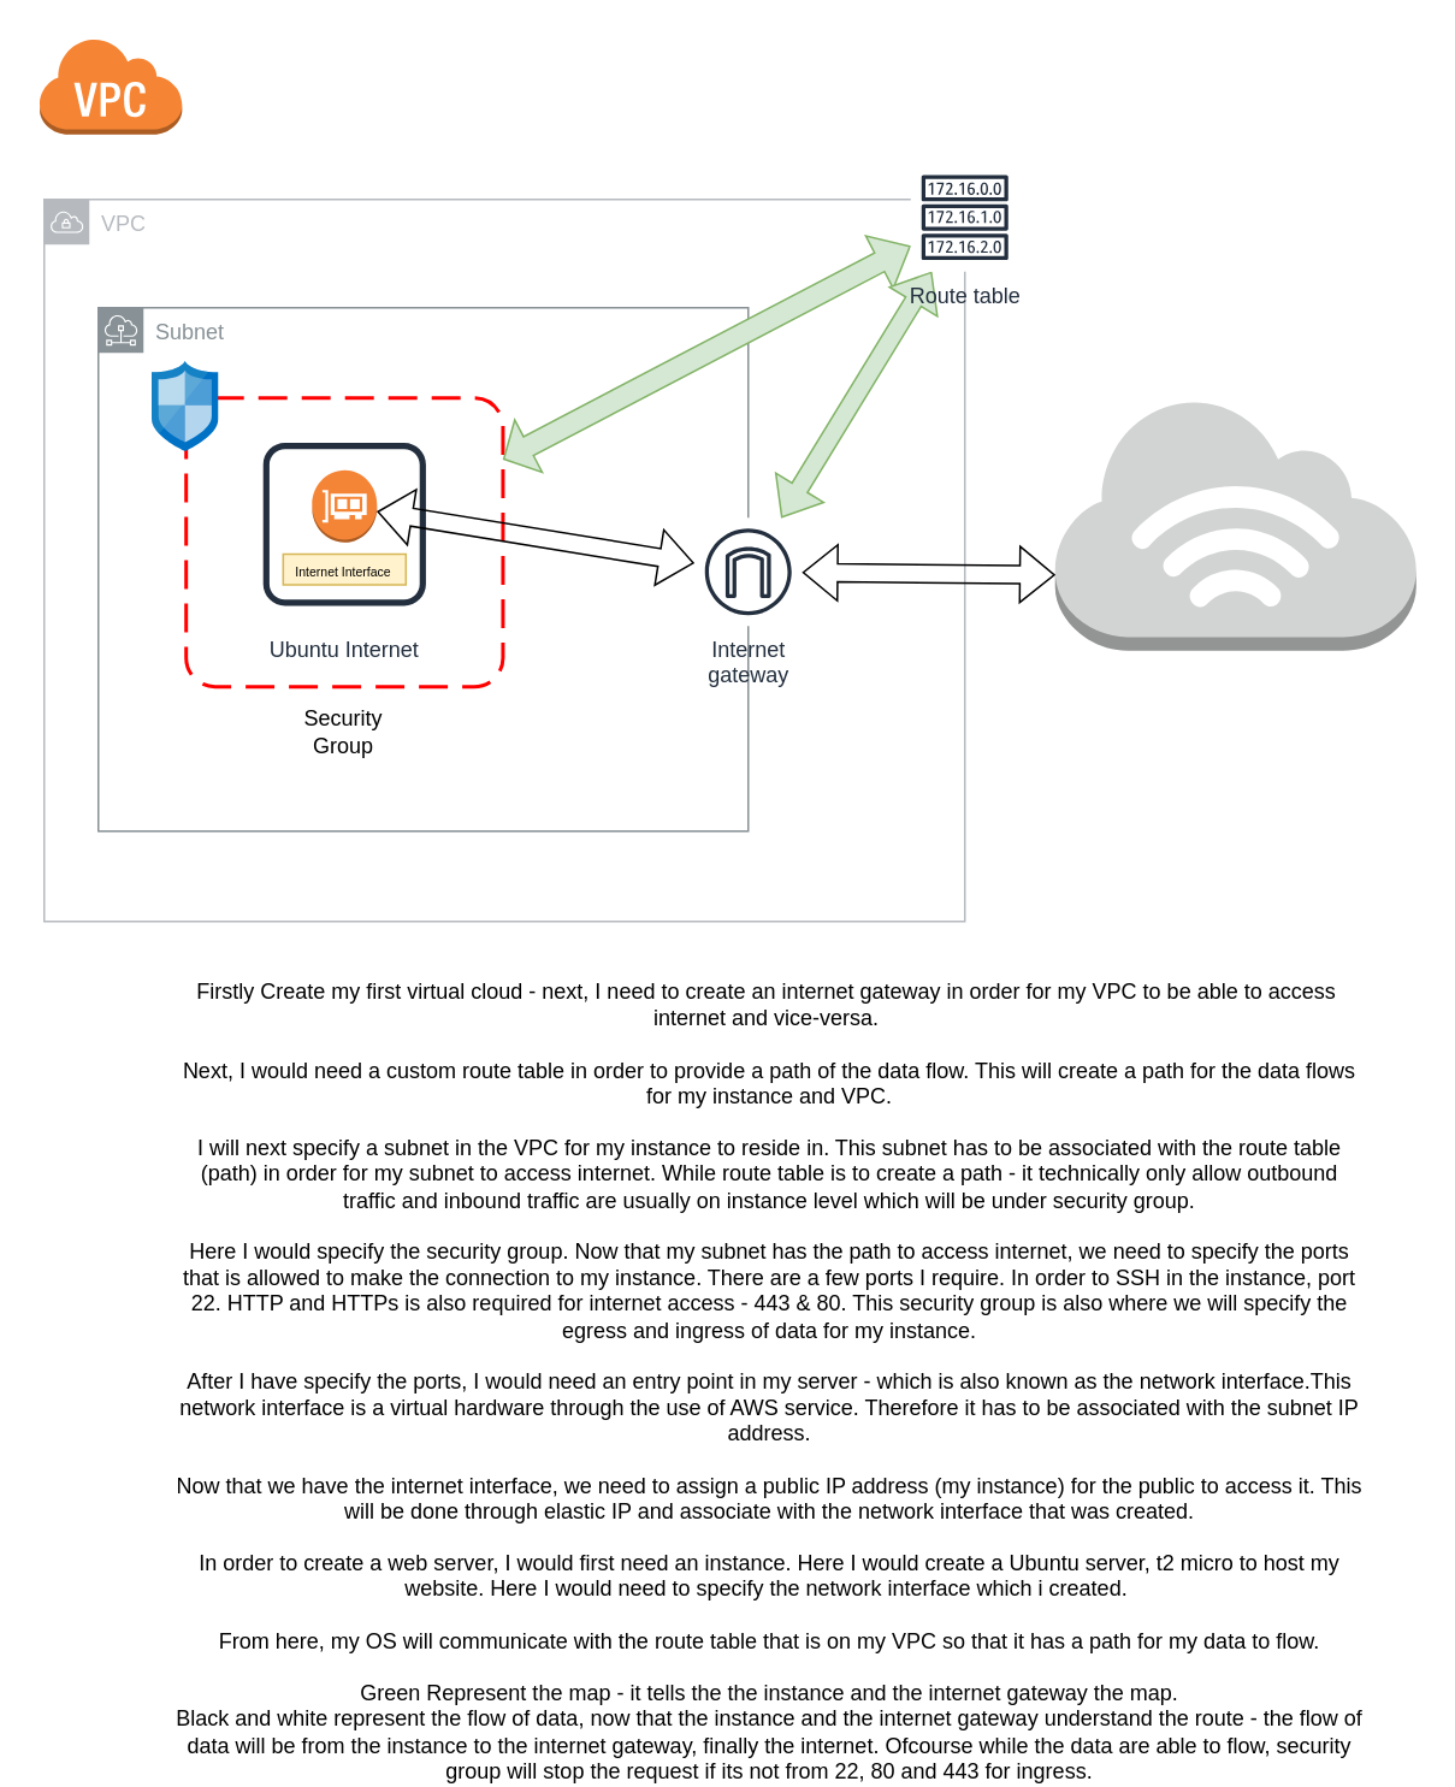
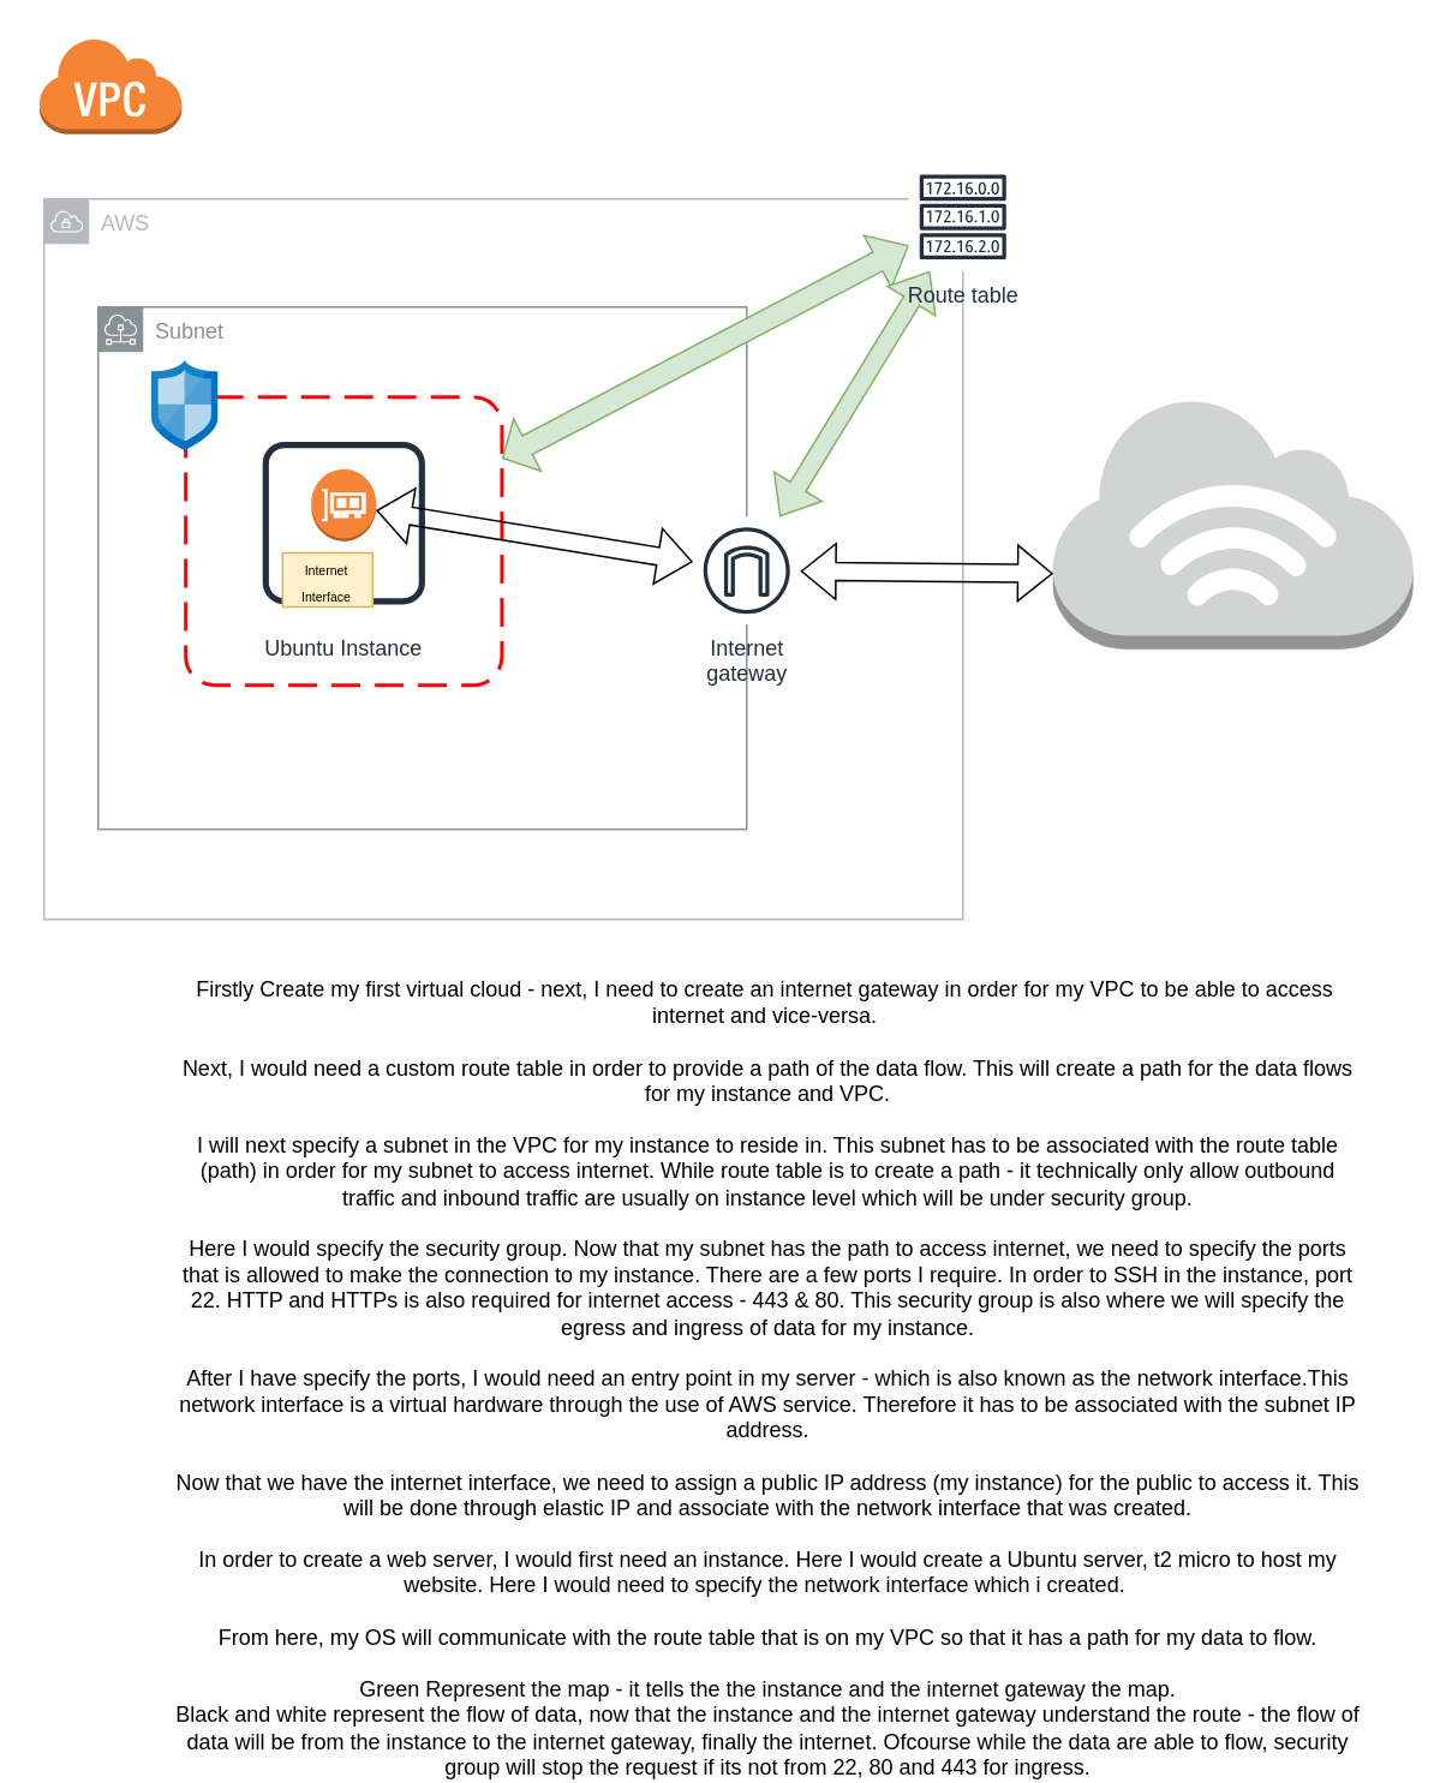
- <mxCell id="2" value="VPC" style="sketch=0;outlineConnect=0;gradientColor=none;html=1;whiteSpace=wrap;fontSize=12;fontStyle=0;shape=mxgraph.aws4.group;grIcon=mxgraph.aws4.group_vpc;strokeColor=#B6BABF;fillColor=none;verticalAlign=top;align=left;spacingLeft=30;fontColor=#B6BABF;dashed=0;" parent="1" vertex="1"><mxGeometry x="24" y="110" width="510" height="400" as="geometry" /></mxCell>
+ <mxCell id="2" value="AWS" style="sketch=0;outlineConnect=0;gradientColor=none;html=1;whiteSpace=wrap;fontSize=12;fontStyle=0;shape=mxgraph.aws4.group;grIcon=mxgraph.aws4.group_vpc;strokeColor=#B6BABF;fillColor=none;verticalAlign=top;align=left;spacingLeft=30;fontColor=#B6BABF;dashed=0;" parent="1" vertex="1"><mxGeometry x="24" y="110" width="510" height="400" as="geometry" /></mxCell>
- <mxCell id="14" value="&lt;font style=&quot;font-size: 7px;&quot;&gt;Internet Interface&lt;/font&gt;" style="text;align=center;html=1;verticalAlign=middle;whiteSpace=wrap;rounded=0;fillColor=#fff2cc;strokeColor=#d6b656;" parent="1" vertex="1"><mxGeometry x="156.38" y="306.5" width="68" height="17" as="geometry" /></mxCell>
+ <mxCell id="14" value="&lt;font style=&quot;font-size: 7px;&quot;&gt;Internet Interface&lt;/font&gt;" style="text;align=center;html=1;verticalAlign=middle;whiteSpace=wrap;rounded=0;fillColor=#fff2cc;strokeColor=#d6b656;" parent="1" vertex="1"><mxGeometry x="156.38" y="306.5" width="50" height="30" as="geometry" /></mxCell>
- <mxCell id="7" value="Ubuntu Internet" style="sketch=0;outlineConnect=0;fontColor=#232F3E;gradientColor=none;strokeColor=#232F3E;fillColor=#ffffff;dashed=0;verticalLabelPosition=bottom;verticalAlign=top;align=center;html=1;fontSize=12;fontStyle=0;aspect=fixed;shape=mxgraph.aws4.resourceIcon;resIcon=mxgraph.aws4.instance;" parent="1" vertex="1"><mxGeometry x="134" y="233.62" width="112.75" height="112.75" as="geometry" /></mxCell>
+ <mxCell id="7" value="Ubuntu Instance" style="sketch=0;outlineConnect=0;fontColor=#232F3E;gradientColor=none;strokeColor=#232F3E;fillColor=#ffffff;dashed=0;verticalLabelPosition=bottom;verticalAlign=top;align=center;html=1;fontSize=12;fontStyle=0;aspect=fixed;shape=mxgraph.aws4.resourceIcon;resIcon=mxgraph.aws4.instance;" parent="1" vertex="1"><mxGeometry x="134" y="233.62" width="112.75" height="112.75" as="geometry" /></mxCell>
- <mxCell id="10" value="Security Group" style="text;strokeColor=none;align=center;fillColor=none;html=1;verticalAlign=middle;whiteSpace=wrap;rounded=0;" parent="1" vertex="1"><mxGeometry x="160.38" y="390" width="60" height="30" as="geometry" /></mxCell>
